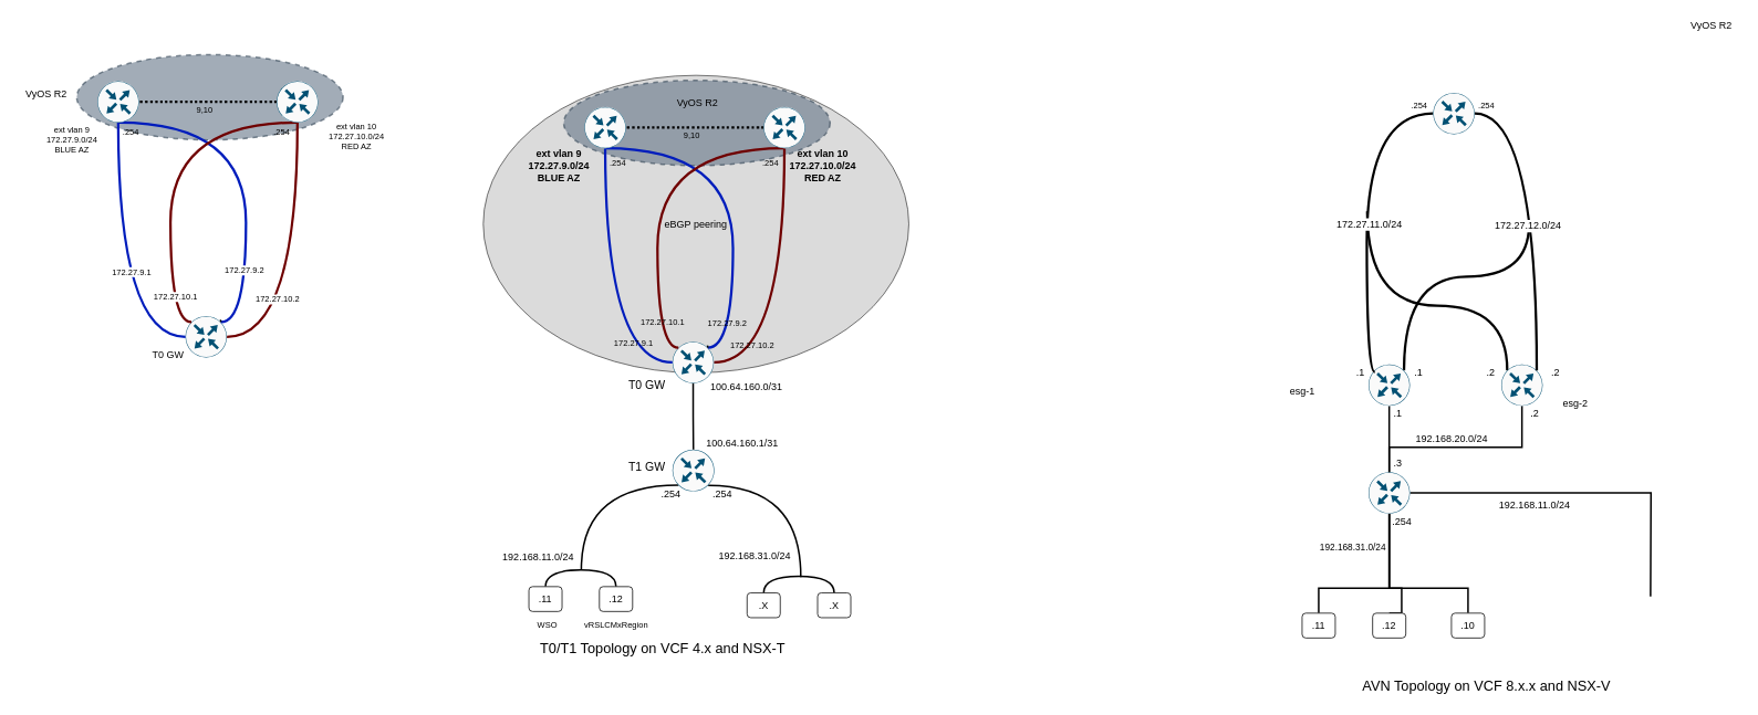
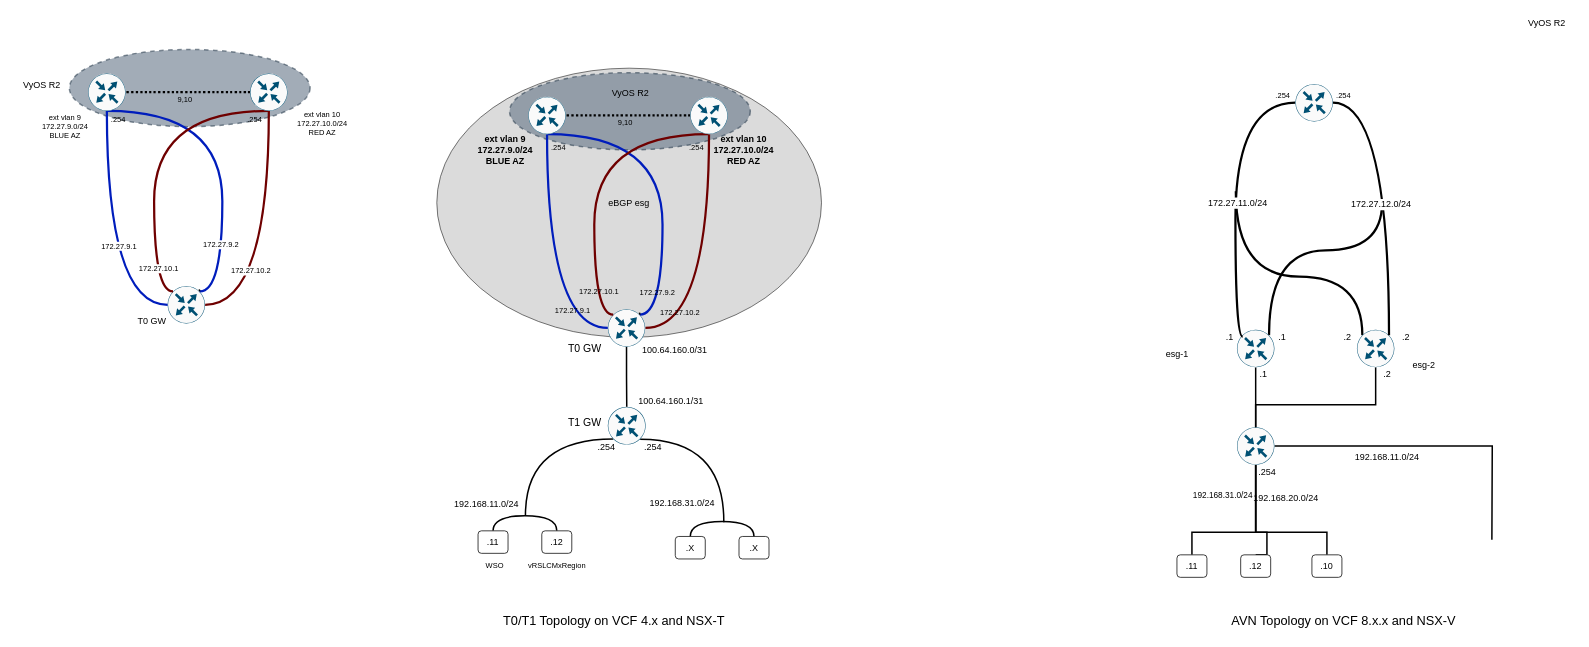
- <mxCell id="2" value="eBGP peering" style="ellipse;whiteSpace=wrap;html=1;fillColor=#CCCCCC;opacity=70;align=center;" parent="1" vertex="1"><mxGeometry x="582" y="90" width="513" height="359" as="geometry" /></mxCell>
+ <mxCell id="2" value="eBGP esg" style="ellipse;whiteSpace=wrap;html=1;fillColor=#CCCCCC;opacity=70;align=center;" parent="1" vertex="1"><mxGeometry x="582" y="90" width="513" height="359" as="geometry" /></mxCell>
- <mxCell id="23" value="192.168.20.0/24" style="text;html=1;align=center;verticalAlign=middle;resizable=0;points=[];autosize=1;strokeColor=none;" parent="1" vertex="1"><mxGeometry x="1699" y="519" width="100" height="20" as="geometry" /></mxCell>
+ <mxCell id="23" value="192.168.20.0/24" style="text;html=1;align=center;verticalAlign=middle;resizable=0;points=[];autosize=1;strokeColor=none;" parent="1" vertex="1"><mxGeometry x="1664" y="654" width="100" height="20" as="geometry" /></mxCell>
- <mxCell id="20" value=".3" style="text;html=1;align=center;verticalAlign=middle;resizable=0;points=[];autosize=1;strokeColor=none;" parent="1" vertex="1"><mxGeometry x="1669" y="549" width="30" height="20" as="geometry" /></mxCell>
- <mxCell id="72" value="&lt;span style=&quot;font-size: 17px&quot;&gt;T0/T1 Topology on VCF 4.x and NSX-T&lt;/span&gt;" style="text;html=1;align=center;verticalAlign=middle;resizable=0;points=[];autosize=1;strokeColor=none;fontSize=17;" parent="1" vertex="1"><mxGeometry x="645" y="771" width="305" height="24" as="geometry" /></mxCell>
+ <mxCell id="72" value="&lt;span style=&quot;font-size: 17px&quot;&gt;T0/T1 Topology on VCF 4.x and NSX-T&lt;/span&gt;" style="text;html=1;align=center;verticalAlign=middle;resizable=0;points=[];autosize=1;strokeColor=none;fontSize=17;" parent="1" vertex="1"><mxGeometry x="665" y="816" width="305" height="24" as="geometry" /></mxCell>
